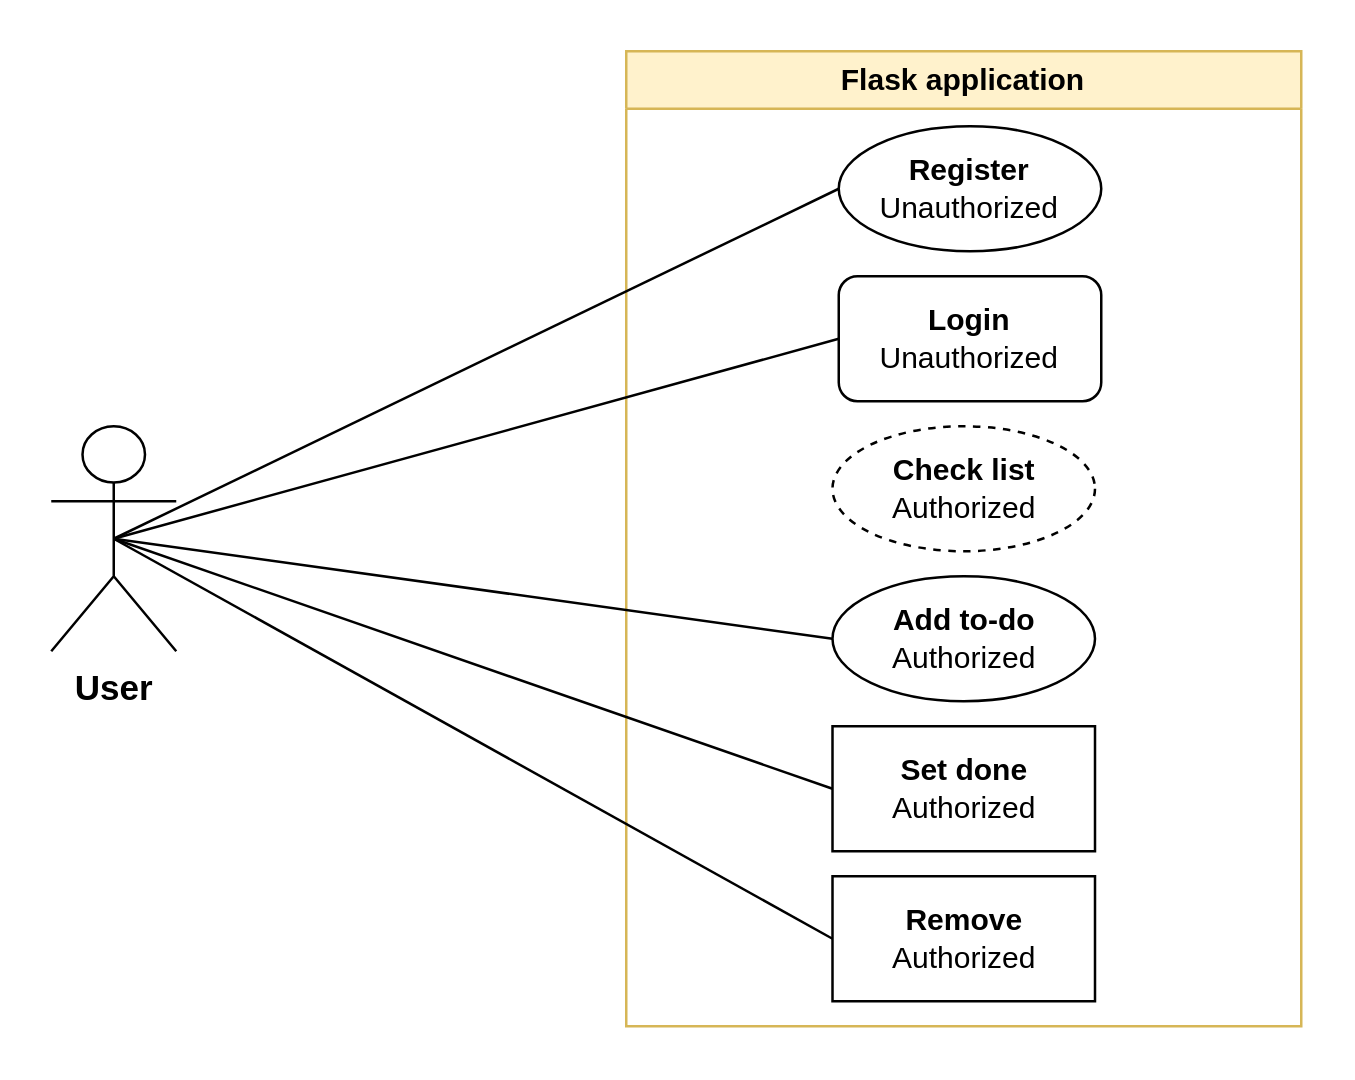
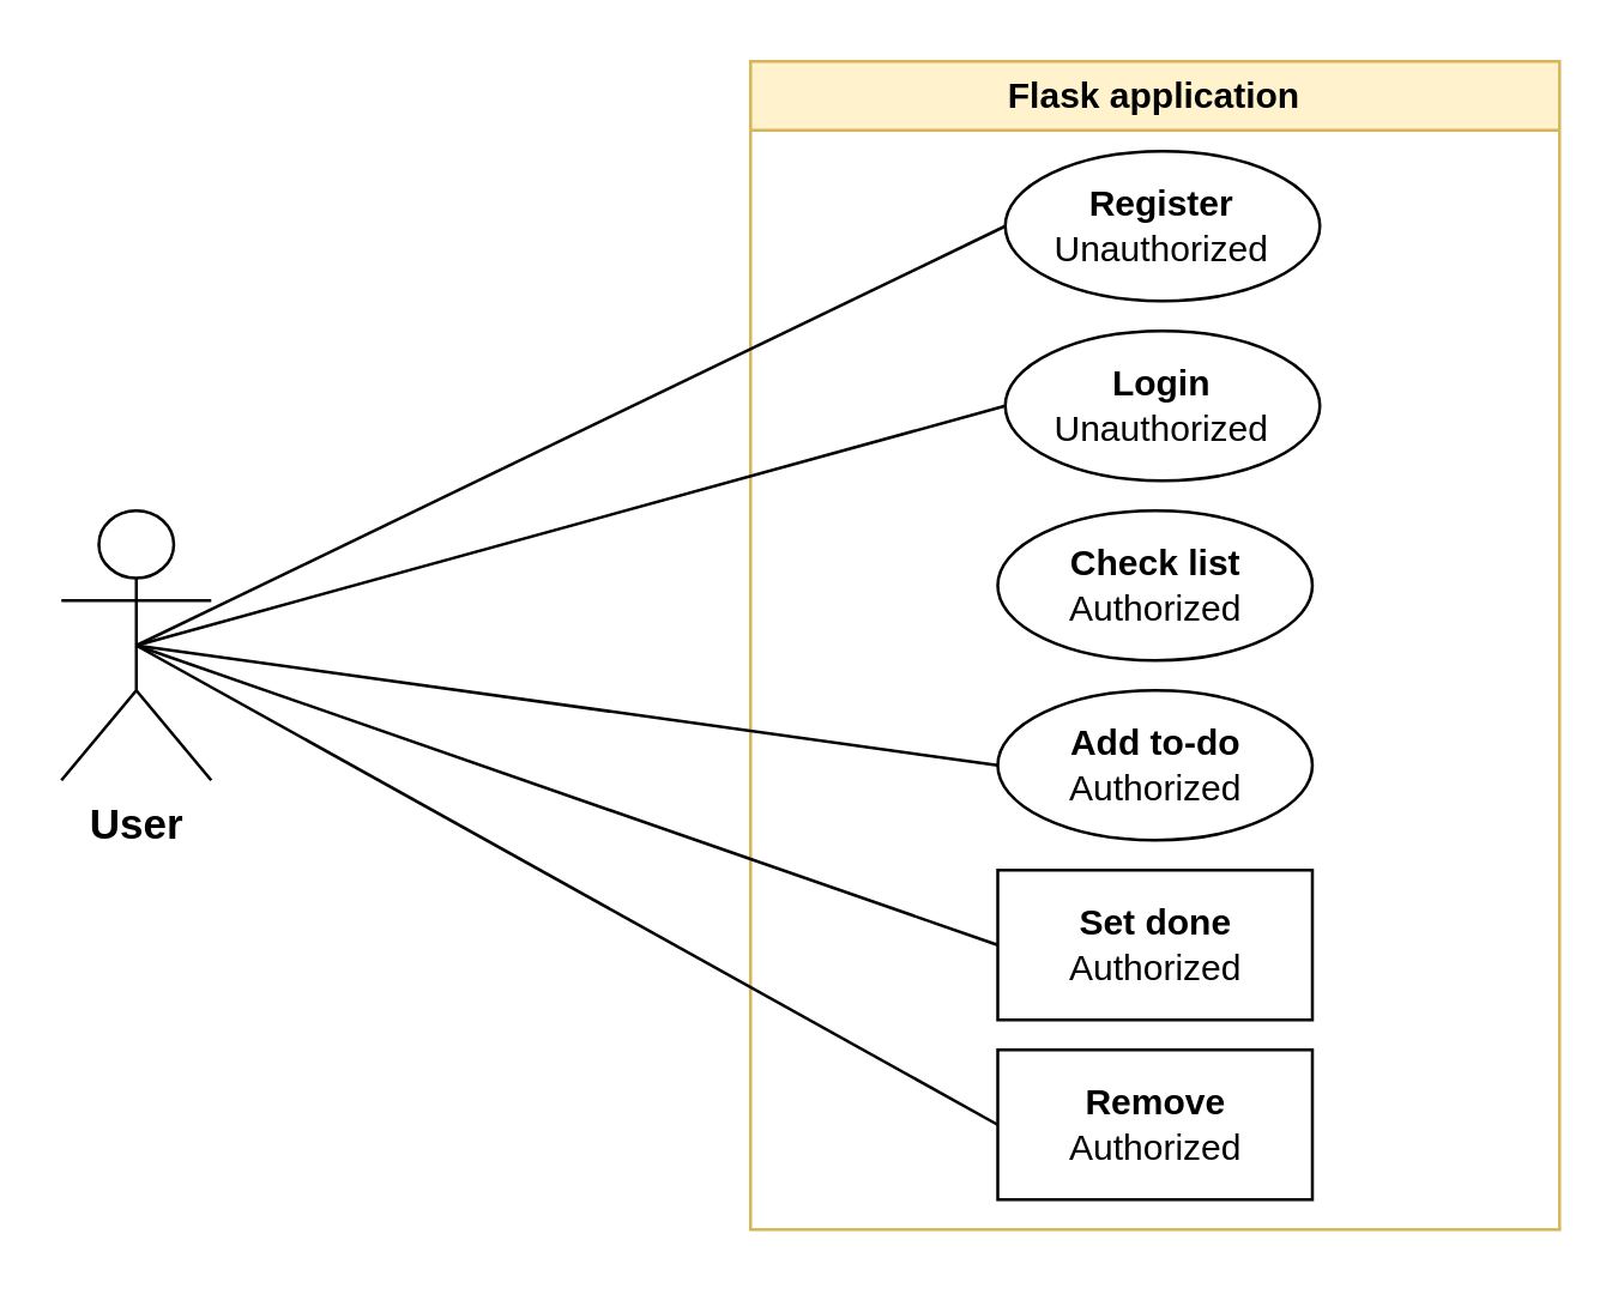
- <mxCell id="5" value="&lt;b&gt;Login&lt;/b&gt;&lt;br&gt;Unauthorized" style="whiteSpace=wrap;html=1;align=center;rounded=1;" vertex="1" parent="3"><mxGeometry x="85" y="90" width="105" height="50" as="geometry" /></mxCell>
+ <mxCell id="5" value="&lt;b&gt;Login&lt;/b&gt;&lt;br&gt;Unauthorized" style="ellipse;whiteSpace=wrap;html=1;align=center;" vertex="1" parent="3"><mxGeometry x="85" y="90" width="105" height="50" as="geometry" /></mxCell>
- <mxCell id="9" value="&lt;b&gt;Check list&lt;br&gt;&lt;/b&gt;Authorized" style="ellipse;whiteSpace=wrap;html=1;align=center;dashed=1;" vertex="1" parent="3"><mxGeometry x="82.5" y="150" width="105" height="50" as="geometry" /></mxCell>
+ <mxCell id="9" value="&lt;b&gt;Check list&lt;br&gt;&lt;/b&gt;Authorized" style="ellipse;whiteSpace=wrap;html=1;align=center;" vertex="1" parent="3"><mxGeometry x="82.5" y="150" width="105" height="50" as="geometry" /></mxCell>
